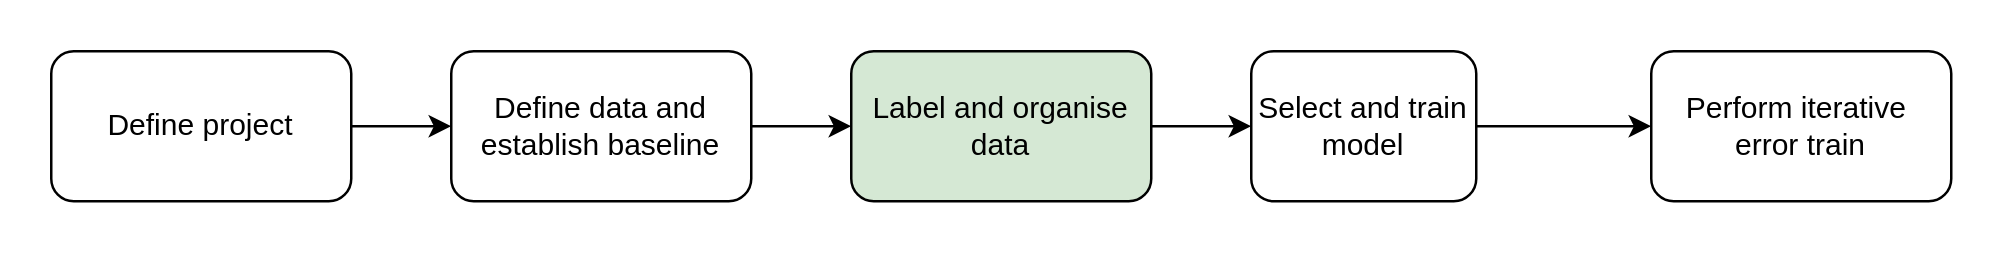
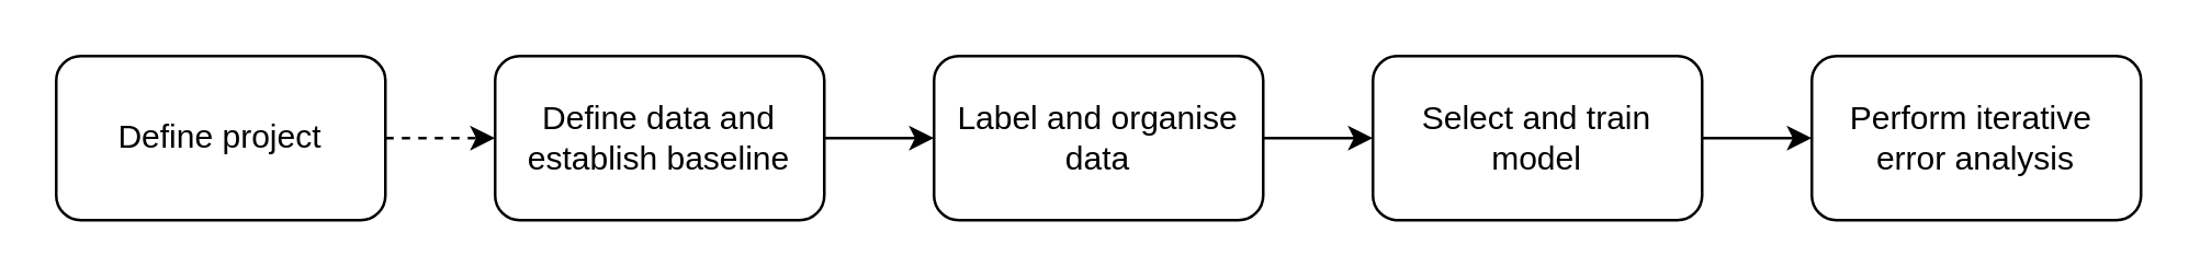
- <mxCell id="2" style="edgeStyle=orthogonalEdgeStyle;rounded=0;orthogonalLoop=1;jettySize=auto;html=1;exitX=1;exitY=0.5;exitDx=0;exitDy=0;entryX=0;entryY=0.5;entryDx=0;entryDy=0;" edge="1" parent="1" source="3" target="5"><mxGeometry relative="1" as="geometry" /></mxCell>
+ <mxCell id="2" style="edgeStyle=orthogonalEdgeStyle;rounded=0;orthogonalLoop=1;jettySize=auto;html=1;exitX=1;exitY=0.5;exitDx=0;exitDy=0;entryX=0;entryY=0.5;entryDx=0;entryDy=0;dashed=1;" edge="1" parent="1" source="3" target="5"><mxGeometry relative="1" as="geometry" /></mxCell>
- <mxCell id="7" value="Label and organise data" style="rounded=1;whiteSpace=wrap;html=1;fillColor=#d5e8d4;" vertex="1" parent="1"><mxGeometry x="340" y="20" width="120" height="60" as="geometry" /></mxCell>
+ <mxCell id="7" value="Label and organise data" style="rounded=1;whiteSpace=wrap;html=1;" vertex="1" parent="1"><mxGeometry x="340" y="20" width="120" height="60" as="geometry" /></mxCell>
- <mxCell id="9" value="Select and train model" style="rounded=1;whiteSpace=wrap;html=1;" vertex="1" parent="1"><mxGeometry x="500" y="20" width="90" height="60" as="geometry" /></mxCell>
+ <mxCell id="9" value="Select and train model" style="rounded=1;whiteSpace=wrap;html=1;" vertex="1" parent="1"><mxGeometry x="500" y="20" width="120" height="60" as="geometry" /></mxCell>
- <mxCell id="10" value="Perform iterative&amp;nbsp;&lt;div&gt;error train&lt;/div&gt;" style="rounded=1;whiteSpace=wrap;html=1;" vertex="1" parent="1"><mxGeometry x="660" y="20" width="120" height="60" as="geometry" /></mxCell>
+ <mxCell id="10" value="Perform iterative&amp;nbsp;&lt;div&gt;error analysis&lt;/div&gt;" style="rounded=1;whiteSpace=wrap;html=1;" vertex="1" parent="1"><mxGeometry x="660" y="20" width="120" height="60" as="geometry" /></mxCell>
